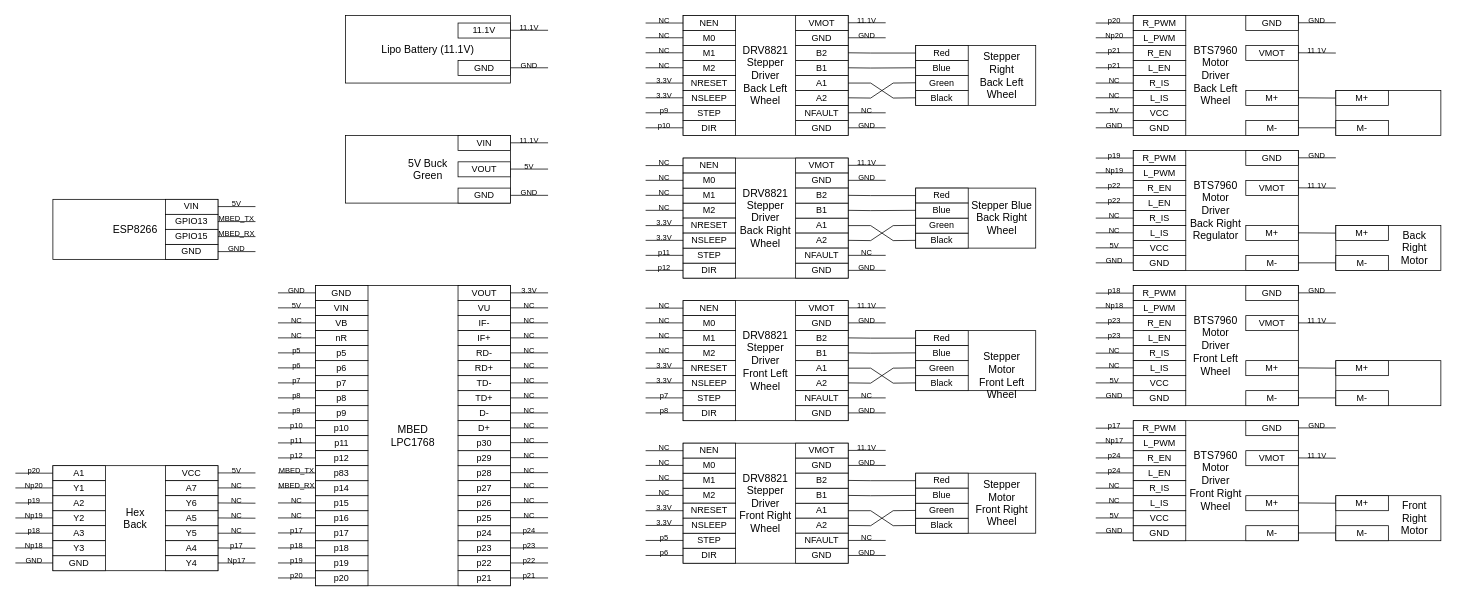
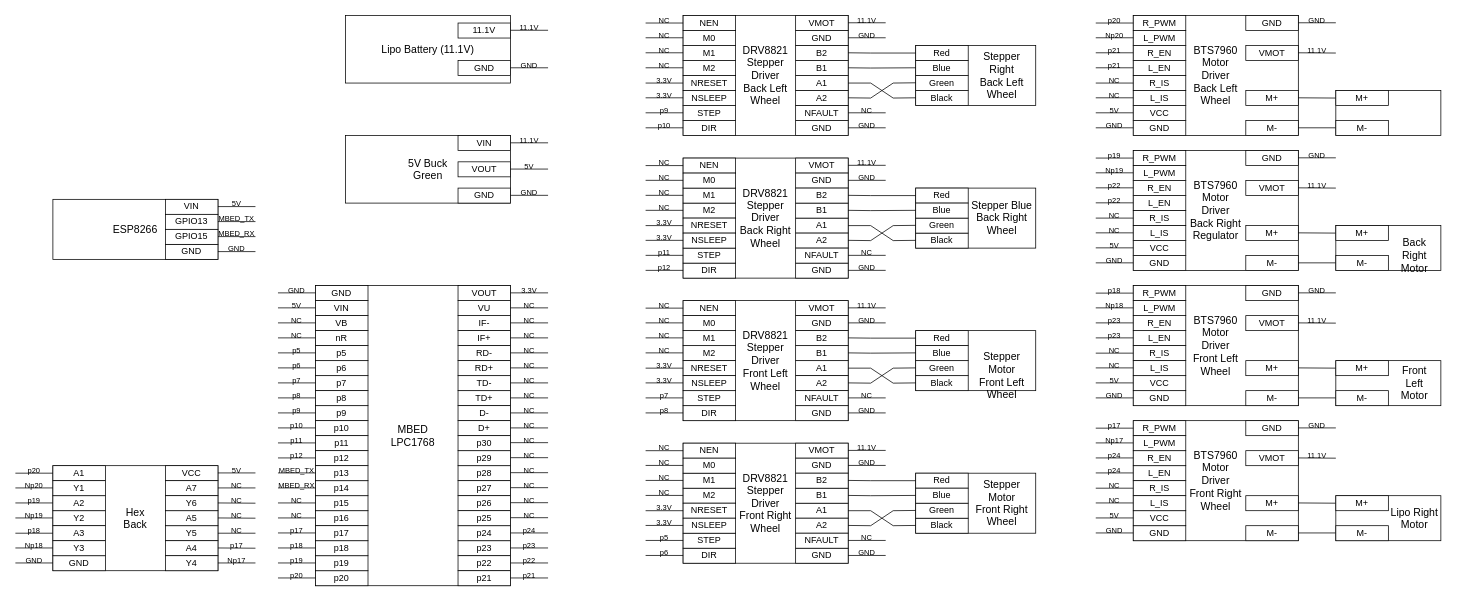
- <mxCell id="401" value="Back Right Motor" style="text;html=1;strokeColor=none;fillColor=none;align=center;verticalAlign=middle;whiteSpace=wrap;rounded=0;fontSize=14;" parent="1" vertex="1"><mxGeometry x="1860" y="315" width="50" height="30" as="geometry" /></mxCell>
+ <mxCell id="401" value="Back Right Motor" style="text;html=1;strokeColor=none;fillColor=none;align=center;verticalAlign=middle;whiteSpace=wrap;rounded=0;fontSize=14;" parent="1" vertex="1"><mxGeometry x="1860" y="325" width="50" height="30" as="geometry" /></mxCell>
+ <mxCell id="440" value="Front Left Motor" style="text;html=1;strokeColor=none;fillColor=none;align=center;verticalAlign=middle;whiteSpace=wrap;rounded=0;fontSize=14;" parent="1" vertex="1"><mxGeometry x="1860" y="495" width="50" height="30" as="geometry" /></mxCell>
- <mxCell id="26" value="p83" style="rounded=0;whiteSpace=wrap;html=1;" parent="1" vertex="1"><mxGeometry x="420" y="620" width="70" height="20" as="geometry" /></mxCell>
+ <mxCell id="26" value="p13" style="rounded=0;whiteSpace=wrap;html=1;" parent="1" vertex="1"><mxGeometry x="420" y="620" width="70" height="20" as="geometry" /></mxCell>
- <mxCell id="479" value="Front Right Motor" style="text;html=1;strokeColor=none;fillColor=none;align=center;verticalAlign=middle;whiteSpace=wrap;rounded=0;fontSize=14;" parent="1" vertex="1"><mxGeometry x="1850" y="675" width="70" height="30" as="geometry" /></mxCell>
+ <mxCell id="479" value="Lipo Right Motor" style="text;html=1;strokeColor=none;fillColor=none;align=center;verticalAlign=middle;whiteSpace=wrap;rounded=0;fontSize=14;" parent="1" vertex="1"><mxGeometry x="1850" y="675" width="70" height="30" as="geometry" /></mxCell>
